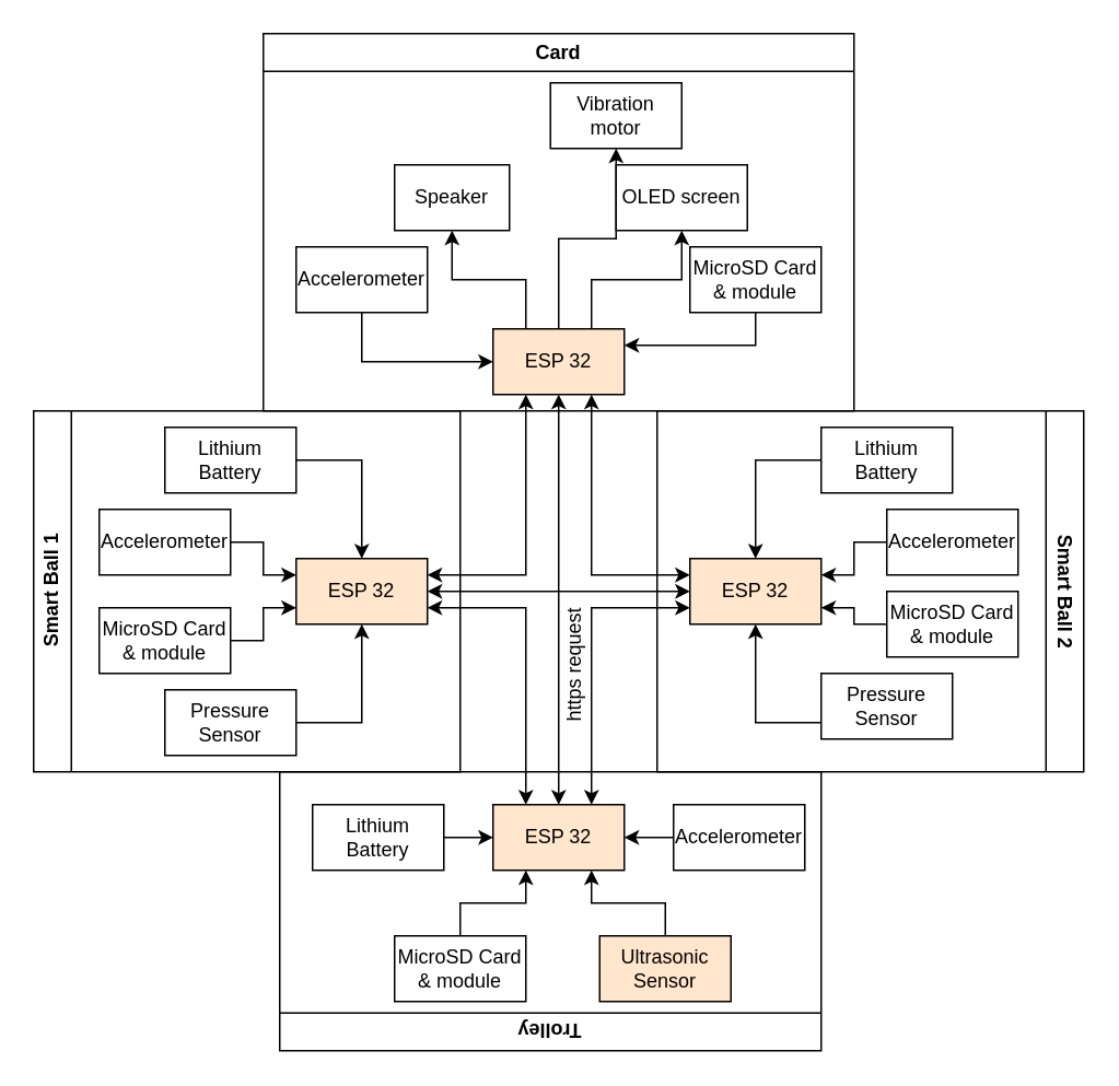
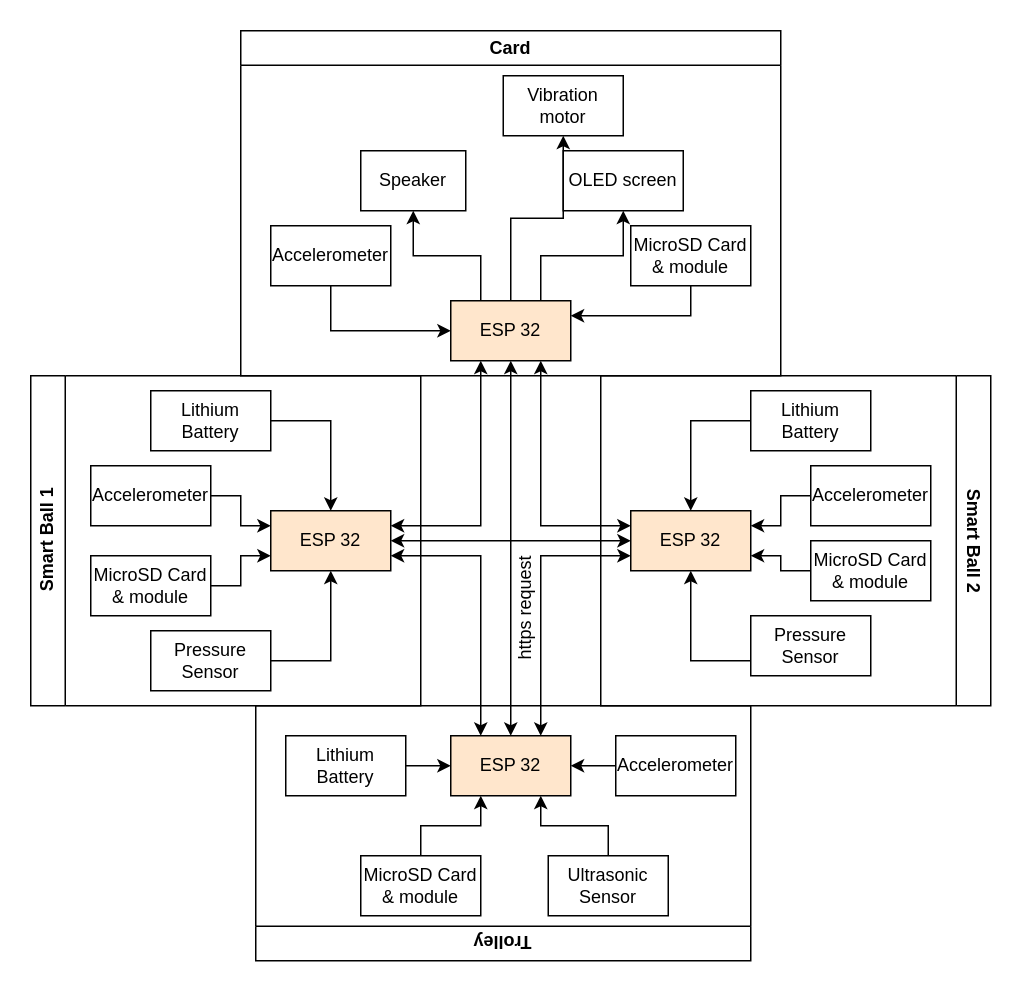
- <mxCell id="42" value="Ultrasonic Sensor" style="rounded=0;whiteSpace=wrap;html=1;fillColor=#ffe6cc;" vertex="1" parent="34"><mxGeometry x="195" y="100" width="80" height="40" as="geometry" /></mxCell>
+ <mxCell id="42" value="Ultrasonic Sensor" style="rounded=0;whiteSpace=wrap;html=1;" vertex="1" parent="34"><mxGeometry x="195" y="100" width="80" height="40" as="geometry" /></mxCell>
